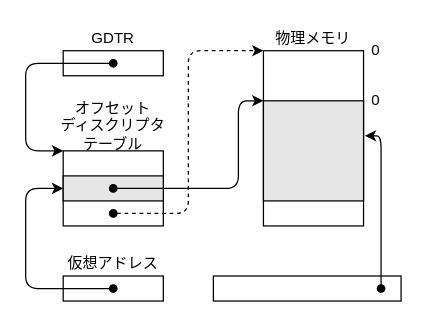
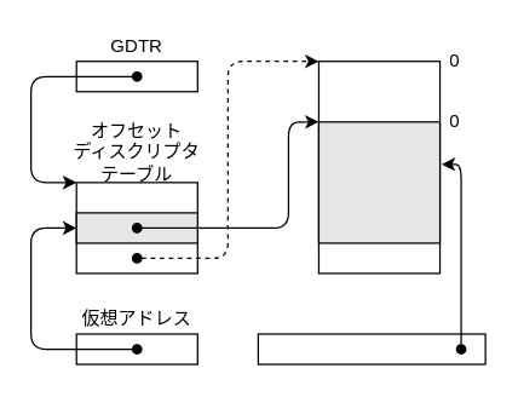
- <mxCell id="3" value="物理メモリ" style="text;html=1;strokeColor=none;fillColor=none;align=center;verticalAlign=middle;whiteSpace=wrap;rounded=0;" vertex="1" parent="1"><mxGeometry x="210" y="20" width="80" height="20" as="geometry" /></mxCell>
